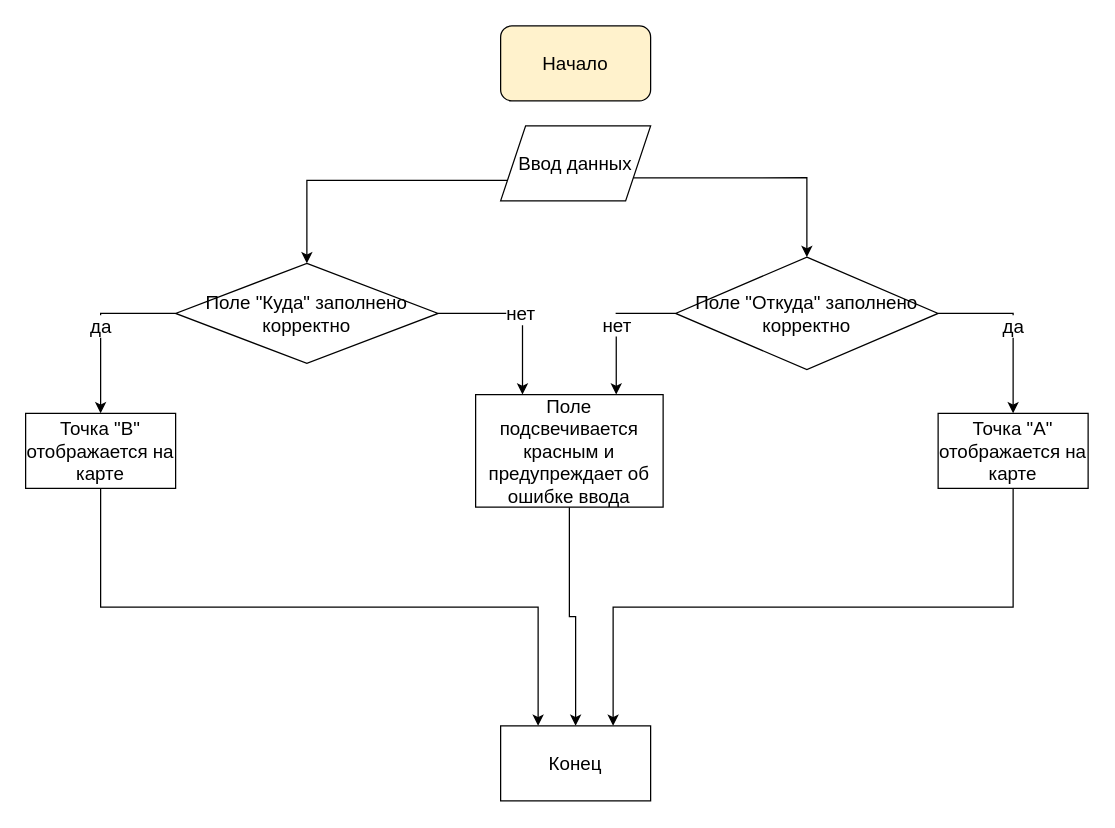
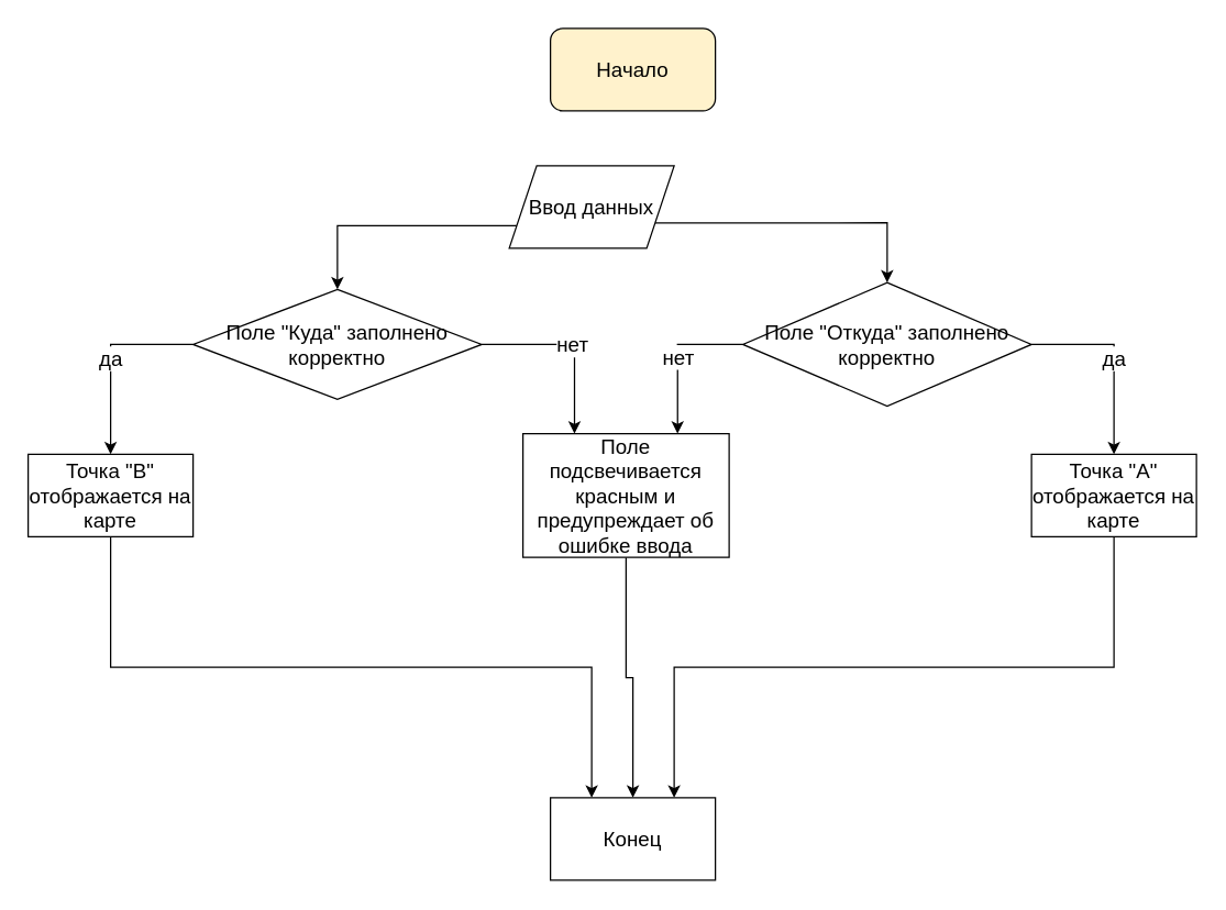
- <mxCell id="5" value="Ввод данных" style="shape=parallelogram;perimeter=parallelogramPerimeter;whiteSpace=wrap;html=1;fixedSize=1;fontSize=15;" vertex="1" parent="1"><mxGeometry x="400" y="100" width="120" height="60" as="geometry" /></mxCell>
+ <mxCell id="5" value="Ввод данных" style="shape=parallelogram;perimeter=parallelogramPerimeter;whiteSpace=wrap;html=1;fixedSize=1;fontSize=15;" vertex="1" parent="1"><mxGeometry x="370" y="120" width="120" height="60" as="geometry" /></mxCell>
